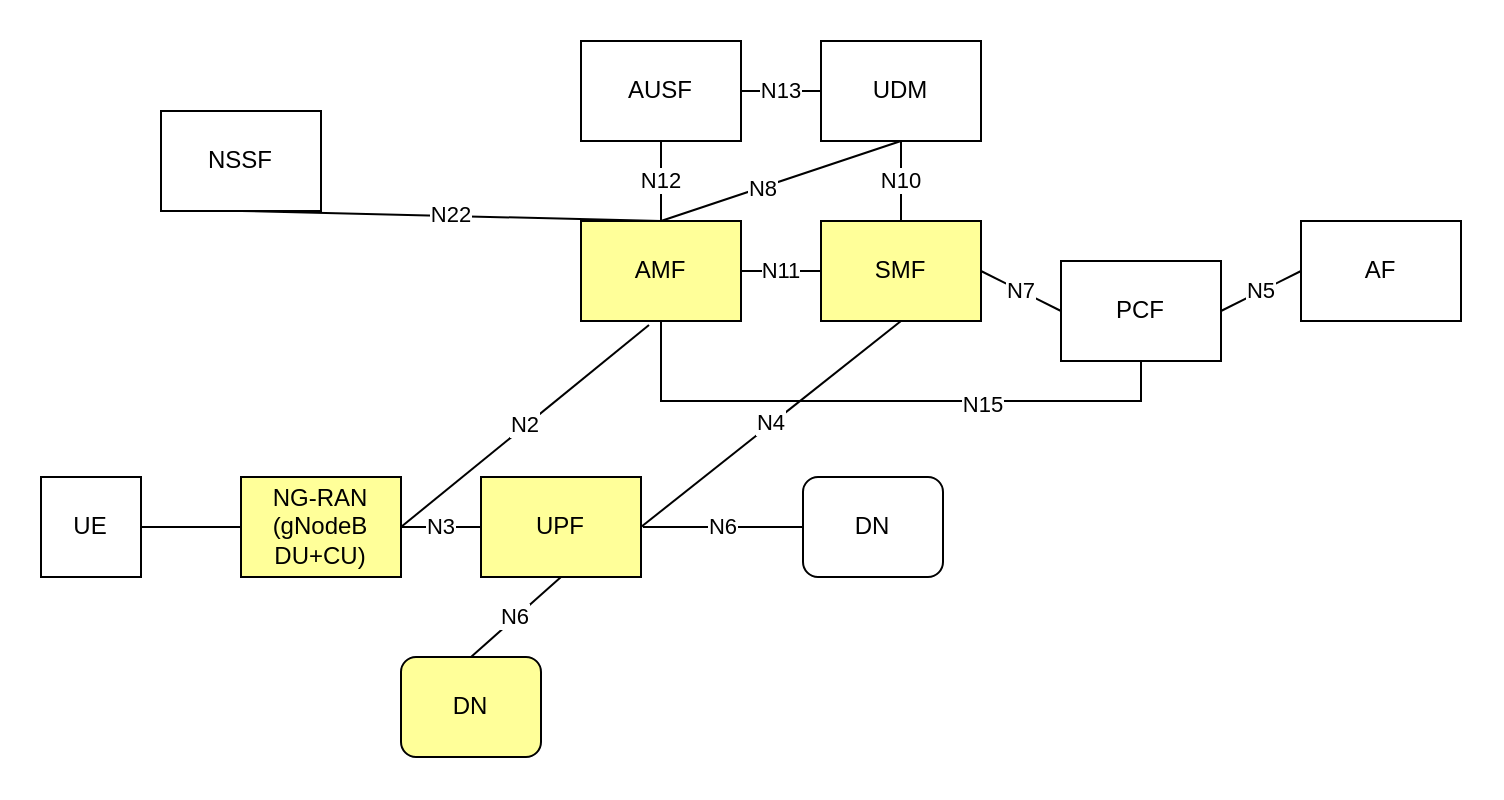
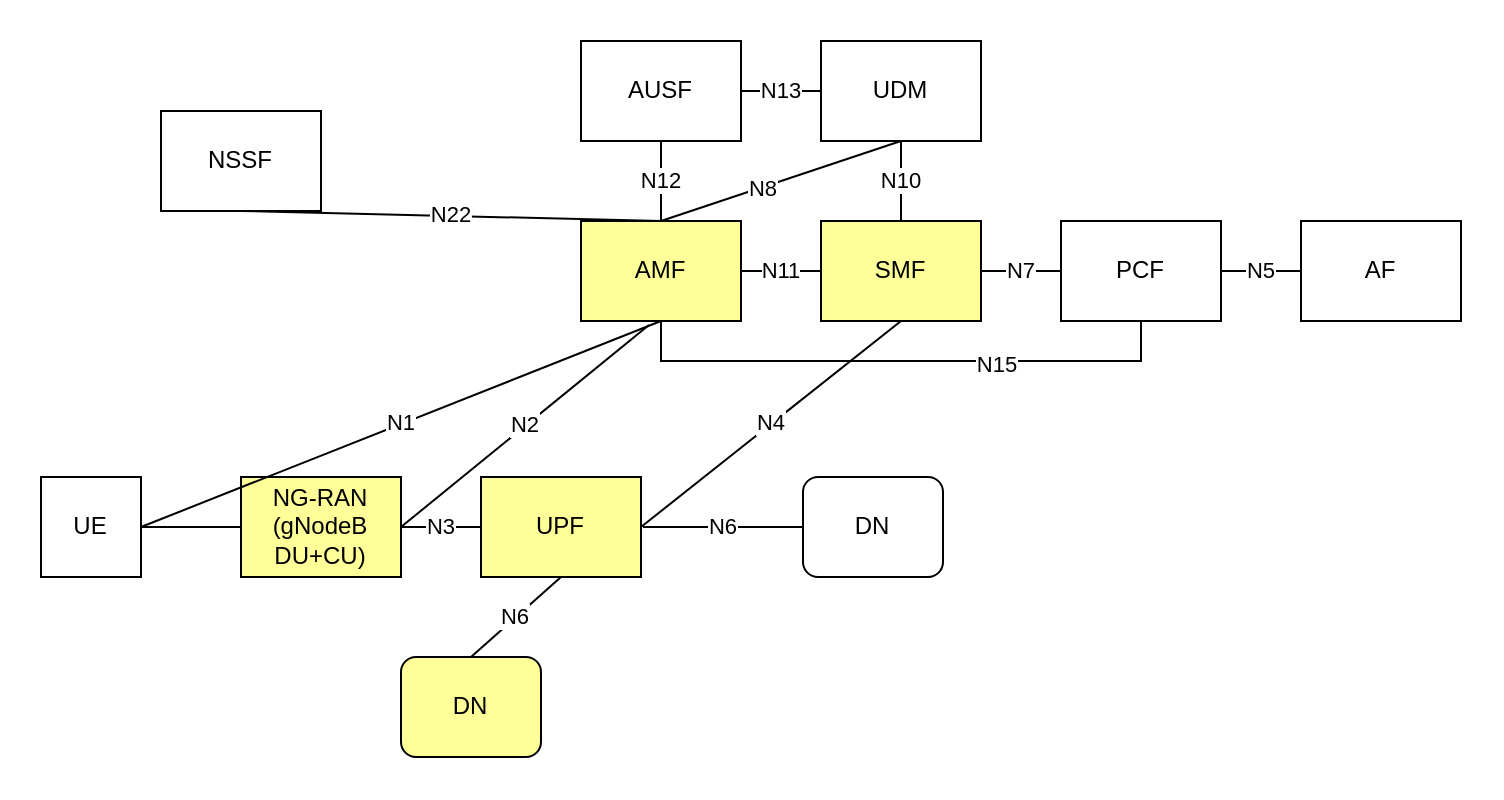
- <mxCell id="9" value="PCF" style="rounded=0;whiteSpace=wrap;html=1;" vertex="1" parent="1"><mxGeometry x="530" y="130" width="80" height="50" as="geometry" /></mxCell>
+ <mxCell id="9" value="PCF" style="rounded=0;whiteSpace=wrap;html=1;" vertex="1" parent="1"><mxGeometry x="530" y="110" width="80" height="50" as="geometry" /></mxCell>
+ <mxCell id="18" value="N1" style="endArrow=none;html=1;entryX=0.5;entryY=1;entryDx=0;entryDy=0;exitX=1;exitY=0.5;exitDx=0;exitDy=0;" edge="1" parent="1" source="13" target="7"><mxGeometry width="50" height="50" relative="1" as="geometry"><mxPoint x="80" y="240" as="sourcePoint" /><mxPoint x="280" y="130" as="targetPoint" /></mxGeometry></mxCell>
